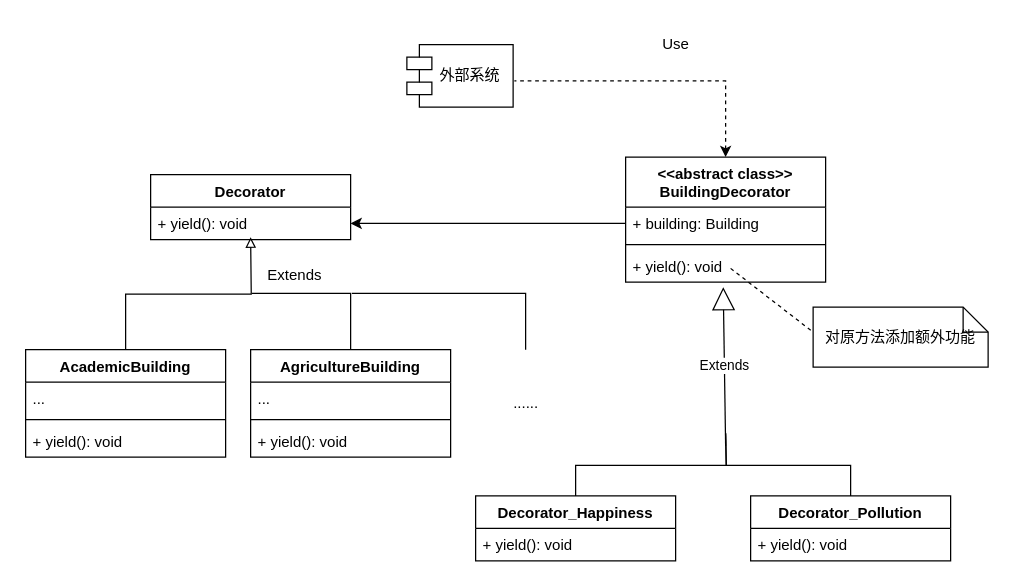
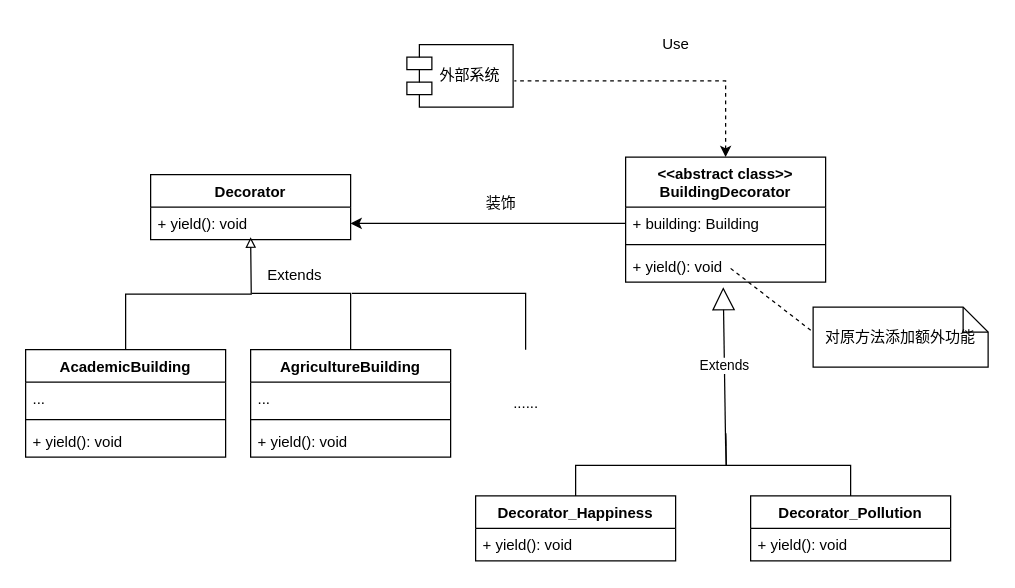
+ <mxCell id="28" value="装饰" style="text;html=1;align=center;verticalAlign=middle;resizable=0;points=[];autosize=1;strokeColor=none;fillColor=none;" vertex="1" parent="1"><mxGeometry x="375" y="147" width="50" height="30" as="geometry" /></mxCell>
